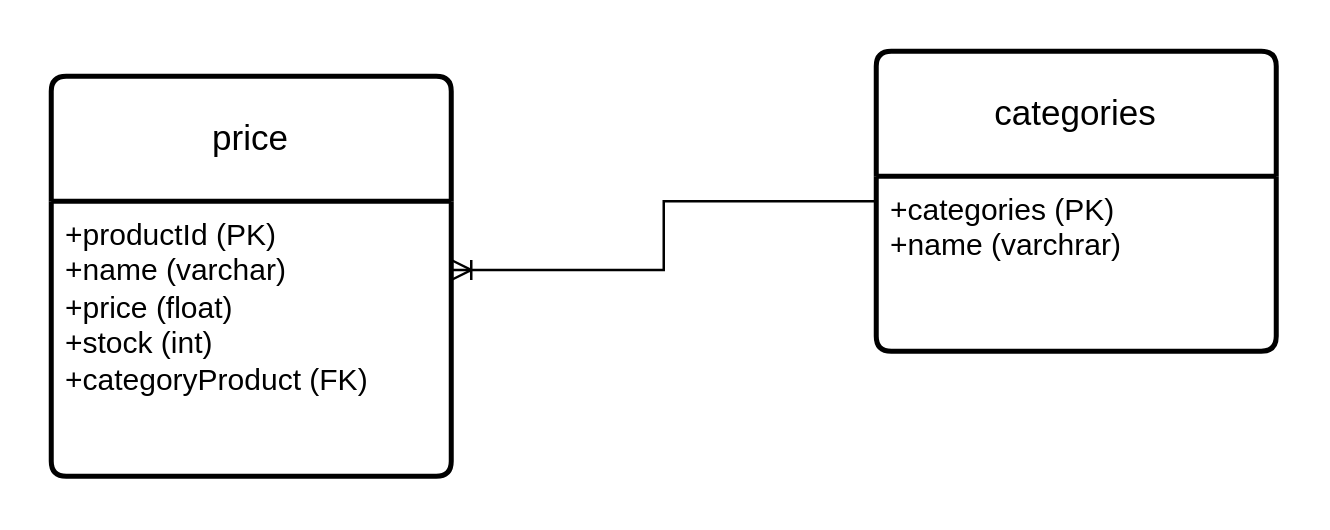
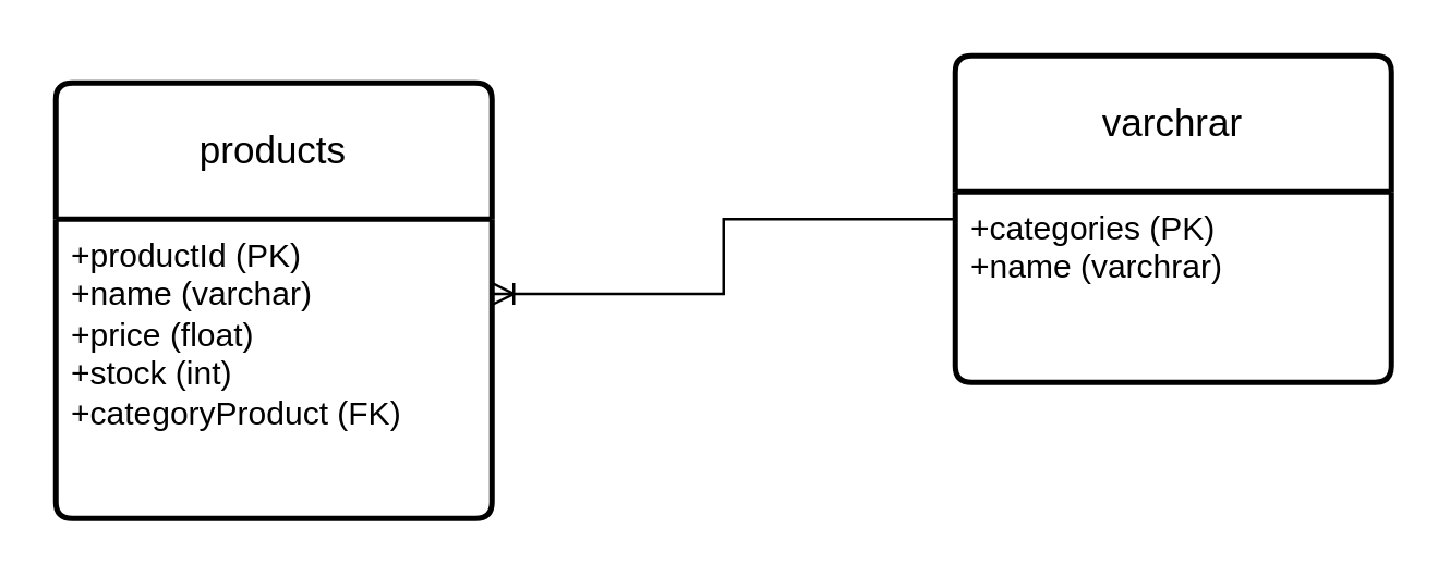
- <mxCell id="4" value="categories" style="swimlane;childLayout=stackLayout;horizontal=1;startSize=50;horizontalStack=0;rounded=1;fontSize=14;fontStyle=0;strokeWidth=2;resizeParent=0;resizeLast=1;shadow=0;dashed=0;align=center;arcSize=4;whiteSpace=wrap;html=1;" vertex="1" parent="1"><mxGeometry x="350" y="20" width="160" height="120" as="geometry" /></mxCell>
+ <mxCell id="4" value="varchrar" style="swimlane;childLayout=stackLayout;horizontal=1;startSize=50;horizontalStack=0;rounded=1;fontSize=14;fontStyle=0;strokeWidth=2;resizeParent=0;resizeLast=1;shadow=0;dashed=0;align=center;arcSize=4;whiteSpace=wrap;html=1;" vertex="1" parent="1"><mxGeometry x="350" y="20" width="160" height="120" as="geometry" /></mxCell>
- <mxCell id="2" value="price" style="swimlane;childLayout=stackLayout;horizontal=1;startSize=50;horizontalStack=0;rounded=1;fontSize=14;fontStyle=0;strokeWidth=2;resizeParent=0;resizeLast=1;shadow=0;dashed=0;align=center;arcSize=4;whiteSpace=wrap;html=1;" vertex="1" parent="1"><mxGeometry x="20" y="30" width="160" height="160" as="geometry" /></mxCell>
+ <mxCell id="2" value="products" style="swimlane;childLayout=stackLayout;horizontal=1;startSize=50;horizontalStack=0;rounded=1;fontSize=14;fontStyle=0;strokeWidth=2;resizeParent=0;resizeLast=1;shadow=0;dashed=0;align=center;arcSize=4;whiteSpace=wrap;html=1;" vertex="1" parent="1"><mxGeometry x="20" y="30" width="160" height="160" as="geometry" /></mxCell>
